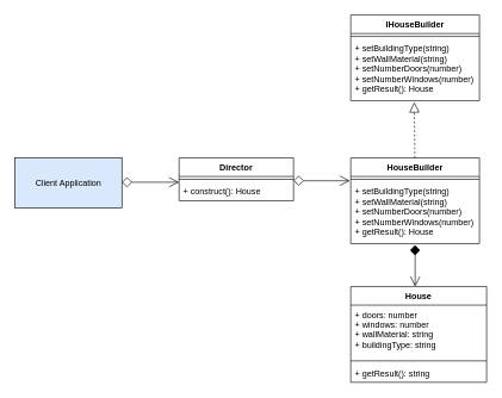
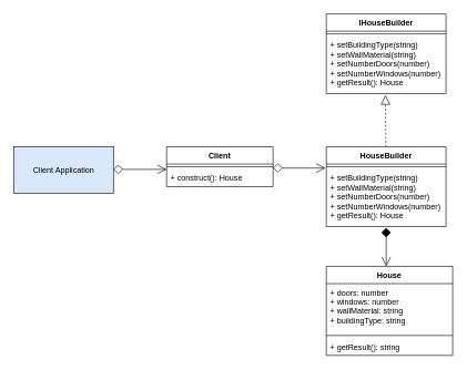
- <mxCell id="3" value="Director" style="swimlane;fontStyle=1;align=center;verticalAlign=top;childLayout=stackLayout;horizontal=1;startSize=26;horizontalStack=0;resizeParent=1;resizeParentMax=0;resizeLast=0;collapsible=1;marginBottom=0;" parent="1" vertex="1"><mxGeometry x="250" y="220" width="160" height="60" as="geometry" /></mxCell>
+ <mxCell id="3" value="Client" style="swimlane;fontStyle=1;align=center;verticalAlign=top;childLayout=stackLayout;horizontal=1;startSize=26;horizontalStack=0;resizeParent=1;resizeParentMax=0;resizeLast=0;collapsible=1;marginBottom=0;" parent="1" vertex="1"><mxGeometry x="250" y="220" width="160" height="60" as="geometry" /></mxCell>
